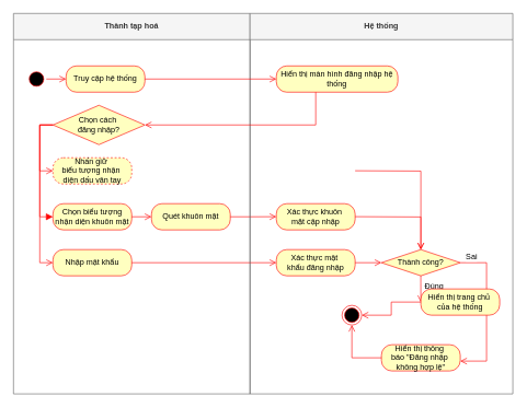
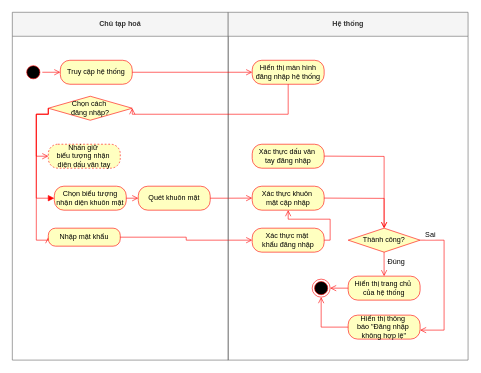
- <mxCell id="2" value="Thành tạp hoá" style="swimlane;whiteSpace=wrap;html=1;fontSize=12;startSize=40;fillColor=#f5f5f5;fontColor=#333333;strokeColor=#666666;fontFamily=Helvetica;" vertex="1" parent="1"><mxGeometry x="20" y="20" width="360" height="580" as="geometry" /></mxCell>
+ <mxCell id="2" value="Chủ tạp hoá" style="swimlane;whiteSpace=wrap;html=1;fontSize=12;startSize=40;fillColor=#f5f5f5;fontColor=#333333;strokeColor=#666666;fontFamily=Helvetica;" vertex="1" parent="1"><mxGeometry x="20" y="20" width="360" height="580" as="geometry" /></mxCell>
- <mxCell id="23" value="&lt;span style=&quot;font-size: 12px;&quot; id=&quot;docs-internal-guid-2d08623a-7fff-3ef5-7561-ceadb1af84c4&quot;&gt;&lt;span style=&quot;font-size: 12px; font-family: Arial, sans-serif; background-color: transparent; font-variant-numeric: normal; font-variant-east-asian: normal; font-variant-alternates: normal; font-variant-position: normal; vertical-align: baseline; white-space-collapse: preserve;&quot;&gt;Hiển thị màn hình đăng nhập hệ thống&lt;/span&gt;&lt;/span&gt;" style="rounded=1;whiteSpace=wrap;html=1;arcSize=40;fontColor=#000000;fillColor=#ffffc0;strokeColor=#ff0000;align=center;verticalAlign=middle;fontFamily=Helvetica;fontSize=12;" vertex="1" parent="22"><mxGeometry x="40" y="80" width="185" height="40" as="geometry" /></mxCell>
+ <mxCell id="23" value="&lt;span style=&quot;font-size: 12px;&quot; id=&quot;docs-internal-guid-2d08623a-7fff-3ef5-7561-ceadb1af84c4&quot;&gt;&lt;span style=&quot;font-size: 12px; font-family: Arial, sans-serif; background-color: transparent; font-variant-numeric: normal; font-variant-east-asian: normal; font-variant-alternates: normal; font-variant-position: normal; vertical-align: baseline; white-space-collapse: preserve;&quot;&gt;Hiển thị màn hình đăng nhập hệ thống&lt;/span&gt;&lt;/span&gt;" style="rounded=1;whiteSpace=wrap;html=1;arcSize=40;fontColor=#000000;fillColor=#ffffc0;strokeColor=#ff0000;align=center;verticalAlign=middle;fontFamily=Helvetica;fontSize=12;" vertex="1" parent="22"><mxGeometry x="40" y="80" width="120" height="40" as="geometry" /></mxCell>
- <mxCell id="6" value="Chọn cách&amp;nbsp;&lt;div style=&quot;font-size: 12px;&quot;&gt;đăng nhập?&lt;/div&gt;" style="rhombus;whiteSpace=wrap;html=1;fontColor=#000000;fillColor=#ffffc0;strokeColor=#ff0000;fontSize=12;" vertex="1" parent="2"><mxGeometry x="60" y="140" width="140" height="60" as="geometry" /></mxCell>
+ <mxCell id="6" value="Chọn cách&amp;nbsp;&lt;div style=&quot;font-size: 12px;&quot;&gt;đăng nhập?&lt;/div&gt;" style="rhombus;whiteSpace=wrap;html=1;fontColor=#000000;fillColor=#ffffc0;strokeColor=#ff0000;fontSize=12;" vertex="1" parent="2"><mxGeometry x="60" y="140" width="140" height="40" as="geometry" /></mxCell>
+ <mxCell id="17" value="&lt;span style=&quot;font-size: 12px;&quot; id=&quot;docs-internal-guid-f6156e2a-7fff-6a68-c86e-2ced187f6291&quot;&gt;&lt;span style=&quot;font-size: 12px; font-family: Arial, sans-serif; background-color: transparent; font-variant-numeric: normal; font-variant-east-asian: normal; font-variant-alternates: normal; font-variant-position: normal; vertical-align: baseline; white-space-collapse: preserve;&quot;&gt;Xác thực dấu vân &lt;/span&gt;&lt;/span&gt;&lt;div&gt;&lt;span style=&quot;font-size: 12px;&quot;&gt;&lt;span style=&quot;font-size: 12px; font-family: Arial, sans-serif; background-color: transparent; font-variant-numeric: normal; font-variant-east-asian: normal; font-variant-alternates: normal; font-variant-position: normal; vertical-align: baseline; white-space-collapse: preserve;&quot;&gt;tay đăng nhập&lt;/span&gt;&lt;/span&gt;&lt;/div&gt;" style="rounded=1;whiteSpace=wrap;html=1;arcSize=40;fontColor=#000000;fillColor=#ffffc0;strokeColor=#ff0000;align=center;verticalAlign=middle;fontFamily=Helvetica;fontSize=12;" vertex="1" parent="2"><mxGeometry x="400" y="220" width="120" height="40" as="geometry" /></mxCell>
- <mxCell id="11" value="&lt;span style=&quot;font-size: 12px;&quot; id=&quot;docs-internal-guid-8634aa6a-7fff-0e59-19fd-384224eb2b73&quot;&gt;&lt;span style=&quot;font-size: 12px; font-family: Arial, sans-serif; background-color: transparent; font-variant-numeric: normal; font-variant-east-asian: normal; font-variant-alternates: normal; font-variant-position: normal; vertical-align: baseline; white-space-collapse: preserve;&quot;&gt;Chọn biểu tượng nhận diện khuôn mặt&lt;/span&gt;&lt;/span&gt;" style="rounded=1;whiteSpace=wrap;html=1;arcSize=40;fontColor=#000000;fillColor=#ffffc0;strokeColor=#ff0000;align=center;verticalAlign=middle;fontFamily=Helvetica;fontSize=12;" vertex="1" parent="2"><mxGeometry x="60" y="290" width="120" height="40" as="geometry" /></mxCell>
+ <mxCell id="11" value="&lt;span style=&quot;font-size: 12px;&quot; id=&quot;docs-internal-guid-8634aa6a-7fff-0e59-19fd-384224eb2b73&quot;&gt;&lt;span style=&quot;font-size: 12px; font-family: Arial, sans-serif; background-color: transparent; font-variant-numeric: normal; font-variant-east-asian: normal; font-variant-alternates: normal; font-variant-position: normal; vertical-align: baseline; white-space-collapse: preserve;&quot;&gt;Chọn biểu tượng nhận diện khuôn mặt&lt;/span&gt;&lt;/span&gt;" style="rounded=1;whiteSpace=wrap;html=1;arcSize=40;fontColor=#000000;fillColor=#ffffc0;strokeColor=#ff0000;align=center;verticalAlign=middle;fontFamily=Helvetica;fontSize=12;" vertex="1" parent="2"><mxGeometry x="70" y="290" width="120" height="40" as="geometry" /></mxCell>
- <mxCell id="13" value="&lt;span style=&quot;font-size: 12px;&quot; id=&quot;docs-internal-guid-67a57a22-7fff-852e-7270-61986bb454e3&quot;&gt;&lt;span style=&quot;font-size: 12px; font-family: Arial, sans-serif; background-color: transparent; font-variant-numeric: normal; font-variant-east-asian: normal; font-variant-alternates: normal; font-variant-position: normal; vertical-align: baseline; white-space-collapse: preserve;&quot;&gt;Nhập mật khẩu&lt;/span&gt;&lt;/span&gt;" style="rounded=1;whiteSpace=wrap;html=1;arcSize=40;fontColor=#000000;fillColor=#ffffc0;strokeColor=#ff0000;align=center;verticalAlign=middle;fontFamily=Helvetica;fontSize=12;" vertex="1" parent="2"><mxGeometry x="60" y="360" width="120" height="40" as="geometry" /></mxCell>
+ <mxCell id="13" value="&lt;span style=&quot;font-size: 12px;&quot; id=&quot;docs-internal-guid-67a57a22-7fff-852e-7270-61986bb454e3&quot;&gt;&lt;span style=&quot;font-size: 12px; font-family: Arial, sans-serif; background-color: transparent; font-variant-numeric: normal; font-variant-east-asian: normal; font-variant-alternates: normal; font-variant-position: normal; vertical-align: baseline; white-space-collapse: preserve;&quot;&gt;Nhập mật khẩu&lt;/span&gt;&lt;/span&gt;" style="rounded=1;whiteSpace=wrap;html=1;arcSize=40;fontColor=#000000;fillColor=#ffffc0;strokeColor=#ff0000;align=center;verticalAlign=middle;fontFamily=Helvetica;fontSize=12;" vertex="1" parent="2"><mxGeometry x="60" y="360" width="120" height="30" as="geometry" /></mxCell>
- <mxCell id="36" value="" style="edgeStyle=orthogonalEdgeStyle;html=1;verticalAlign=bottom;endArrow=open;endSize=8;strokeColor=#ff0000;rounded=0;fontFamily=Helvetica;fontSize=12;fontColor=#000000;exitX=1;exitY=0.5;exitDx=0;exitDy=0;" edge="1" parent="1" source="18" target="24"><mxGeometry relative="1" as="geometry"><mxPoint x="760" y="300" as="targetPoint" /><mxPoint x="540" y="300" as="sourcePoint" /></mxGeometry></mxCell>
+ <mxCell id="36" value="" style="edgeStyle=orthogonalEdgeStyle;html=1;verticalAlign=bottom;endArrow=open;endSize=8;strokeColor=#ff0000;rounded=0;fontFamily=Helvetica;fontSize=12;fontColor=#000000;exitX=1;exitY=0.5;exitDx=0;exitDy=0;" edge="1" parent="1" source="18" target="16"><mxGeometry relative="1" as="geometry"><mxPoint x="760" y="300" as="targetPoint" /><mxPoint x="540" y="300" as="sourcePoint" /></mxGeometry></mxCell>
- <mxCell id="31" value="Hiển thị trang chủ&amp;nbsp;&lt;div&gt;của hệ thống&lt;/div&gt;" style="rounded=1;whiteSpace=wrap;html=1;arcSize=40;fontColor=#000000;fillColor=#ffffc0;strokeColor=#ff0000;align=center;verticalAlign=middle;fontFamily=Helvetica;fontSize=12;" vertex="1" parent="22"><mxGeometry x="260" y="420" width="120" height="40" as="geometry" /></mxCell>
+ <mxCell id="31" value="Hiển thị trang chủ&amp;nbsp;&lt;div&gt;của hệ thống&lt;/div&gt;" style="rounded=1;whiteSpace=wrap;html=1;arcSize=40;fontColor=#000000;fillColor=#ffffc0;strokeColor=#ff0000;align=center;verticalAlign=middle;fontFamily=Helvetica;fontSize=12;" vertex="1" parent="22"><mxGeometry x="200" y="440" width="120" height="40" as="geometry" /></mxCell>
